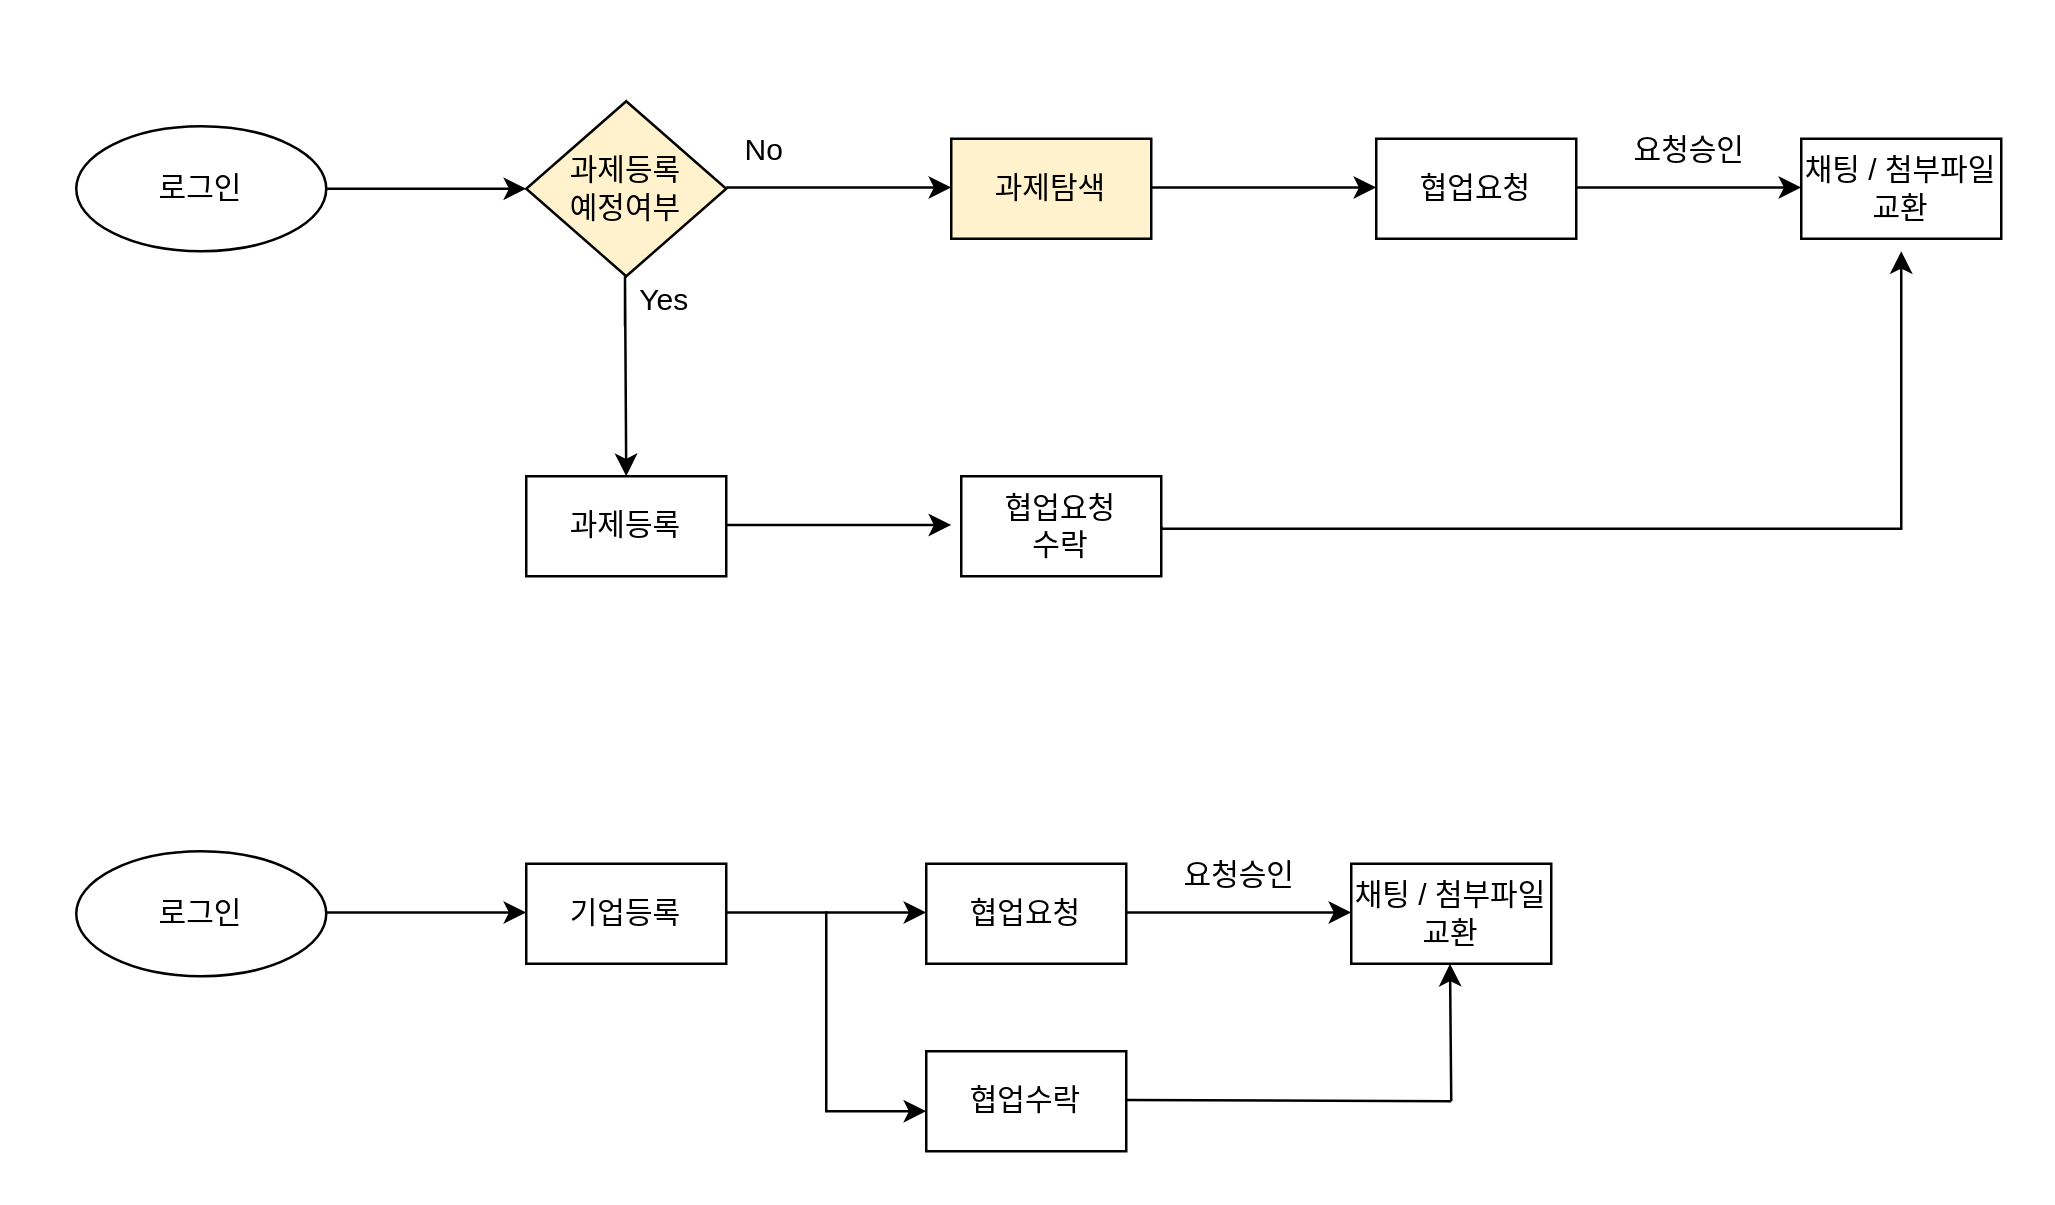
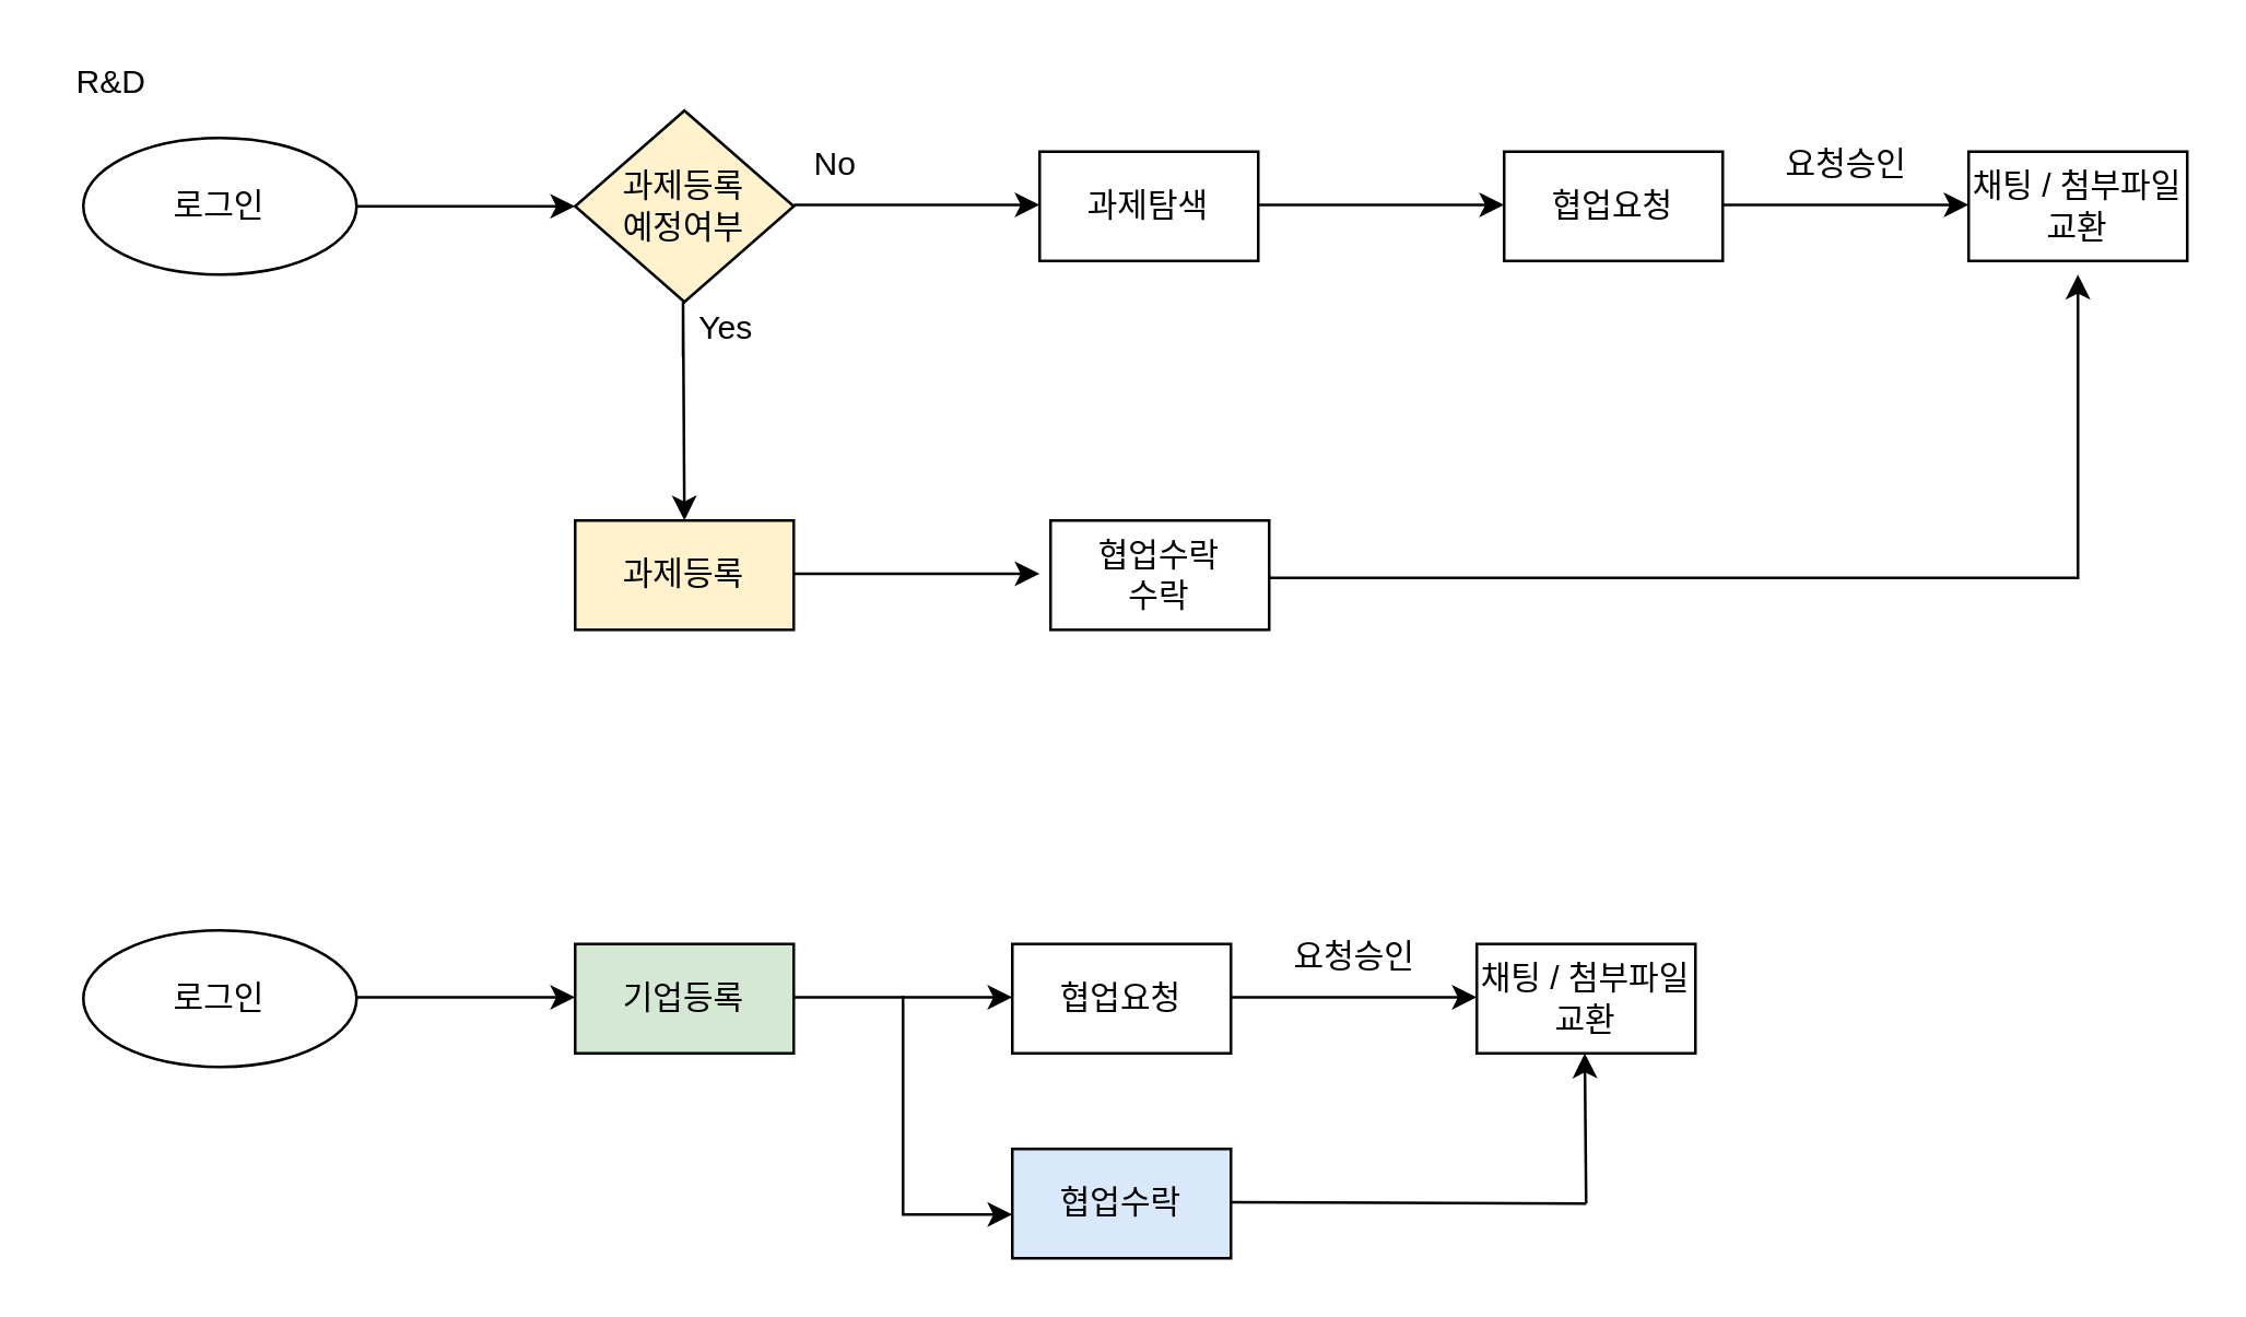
+ <mxCell id="6" value="R&amp;amp;D" style="text;html=1;resizable=0;autosize=1;align=center;verticalAlign=middle;points=[];fillColor=none;strokeColor=none;rounded=0;" vertex="1" parent="1"><mxGeometry x="20" y="20" width="40" height="20" as="geometry" /></mxCell>
- <mxCell id="4" value="과제탐색" style="rounded=0;whiteSpace=wrap;html=1;fillColor=#fff2cc;" vertex="1" parent="1"><mxGeometry x="380" y="55" width="80" height="40" as="geometry" /></mxCell>
+ <mxCell id="4" value="과제탐색" style="rounded=0;whiteSpace=wrap;html=1;" vertex="1" parent="1"><mxGeometry x="380" y="55" width="80" height="40" as="geometry" /></mxCell>
- <mxCell id="11" value="과제등록" style="rounded=0;whiteSpace=wrap;html=1;" vertex="1" parent="1"><mxGeometry x="210" y="190" width="80" height="40" as="geometry" /></mxCell>
+ <mxCell id="11" value="과제등록" style="rounded=0;whiteSpace=wrap;html=1;fillColor=#fff2cc;" vertex="1" parent="1"><mxGeometry x="210" y="190" width="80" height="40" as="geometry" /></mxCell>
- <mxCell id="18" value="협업요청&lt;br&gt;수락" style="rounded=0;whiteSpace=wrap;html=1;" vertex="1" parent="1"><mxGeometry x="384" y="190" width="80" height="40" as="geometry" /></mxCell>
+ <mxCell id="18" value="협업수락&lt;br&gt;수락" style="rounded=0;whiteSpace=wrap;html=1;" vertex="1" parent="1"><mxGeometry x="384" y="190" width="80" height="40" as="geometry" /></mxCell>
- <mxCell id="22" value="기업등록" style="rounded=0;whiteSpace=wrap;html=1;" vertex="1" parent="1"><mxGeometry x="210" y="345" width="80" height="40" as="geometry" /></mxCell>
+ <mxCell id="22" value="기업등록" style="rounded=0;whiteSpace=wrap;html=1;fillColor=#d5e8d4;" vertex="1" parent="1"><mxGeometry x="210" y="345" width="80" height="40" as="geometry" /></mxCell>
- <mxCell id="29" value="협업수락" style="rounded=0;whiteSpace=wrap;html=1;" vertex="1" parent="1"><mxGeometry x="370" y="420" width="80" height="40" as="geometry" /></mxCell>
+ <mxCell id="29" value="협업수락" style="rounded=0;whiteSpace=wrap;html=1;fillColor=#dae8fc;" vertex="1" parent="1"><mxGeometry x="370" y="420" width="80" height="40" as="geometry" /></mxCell>
